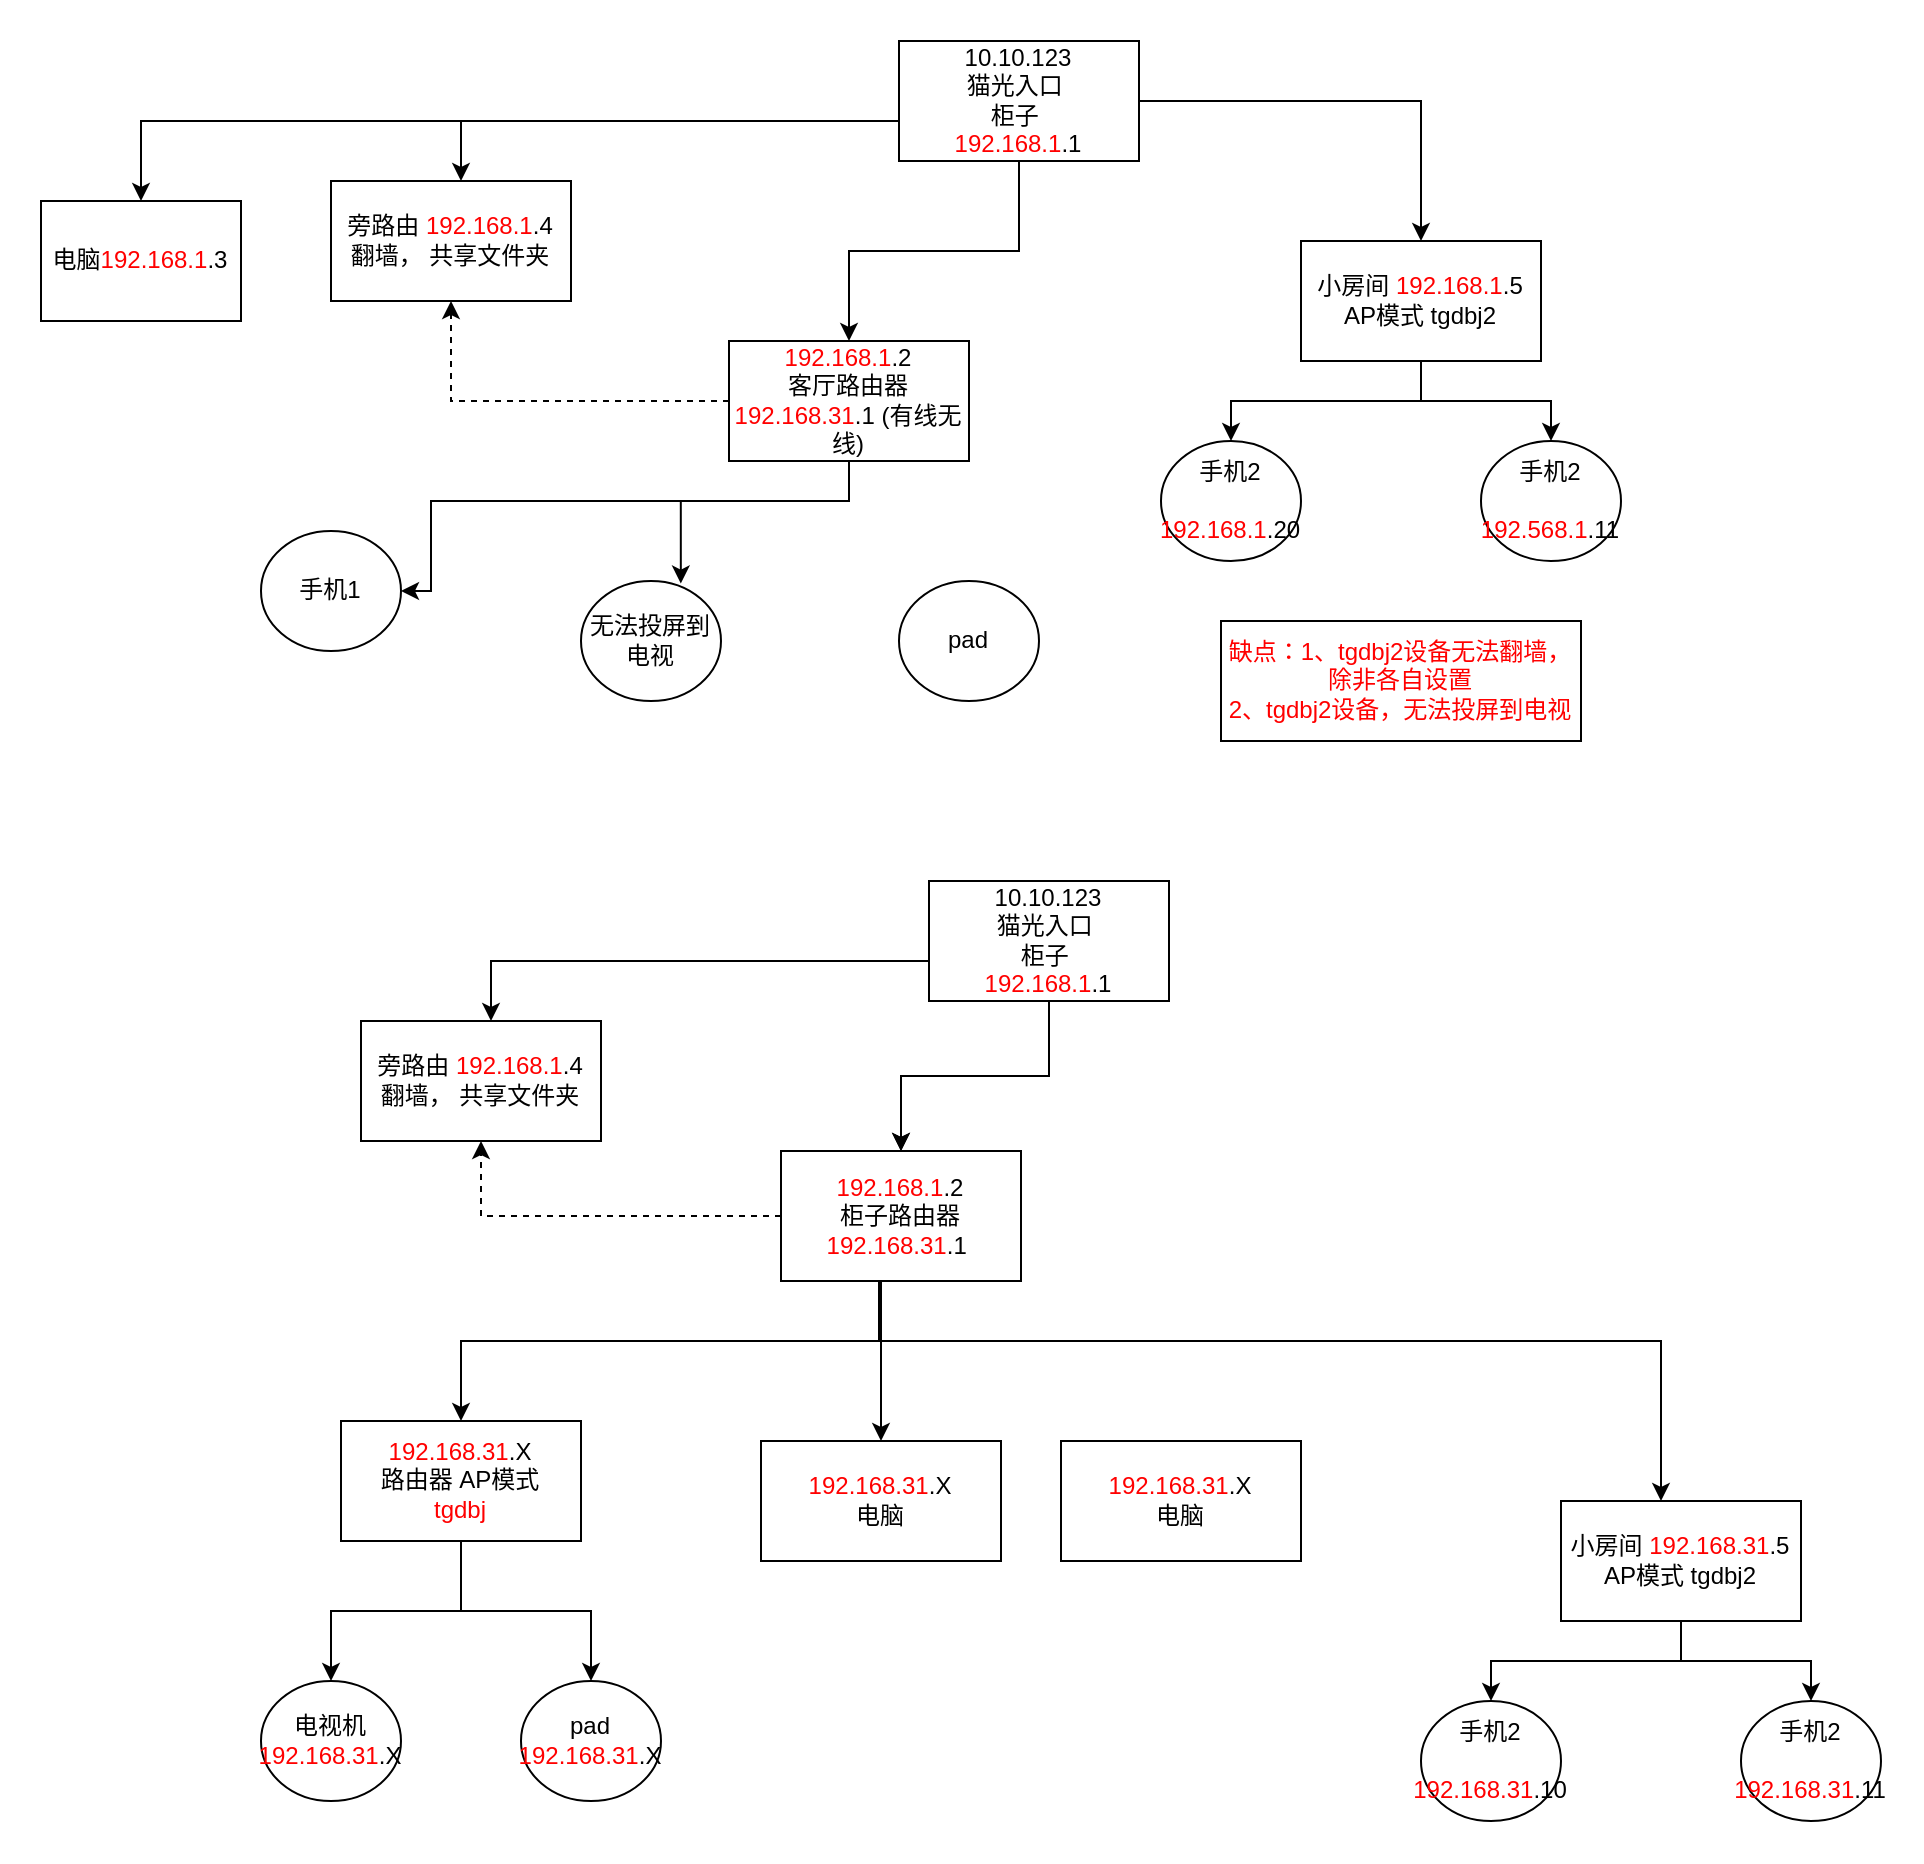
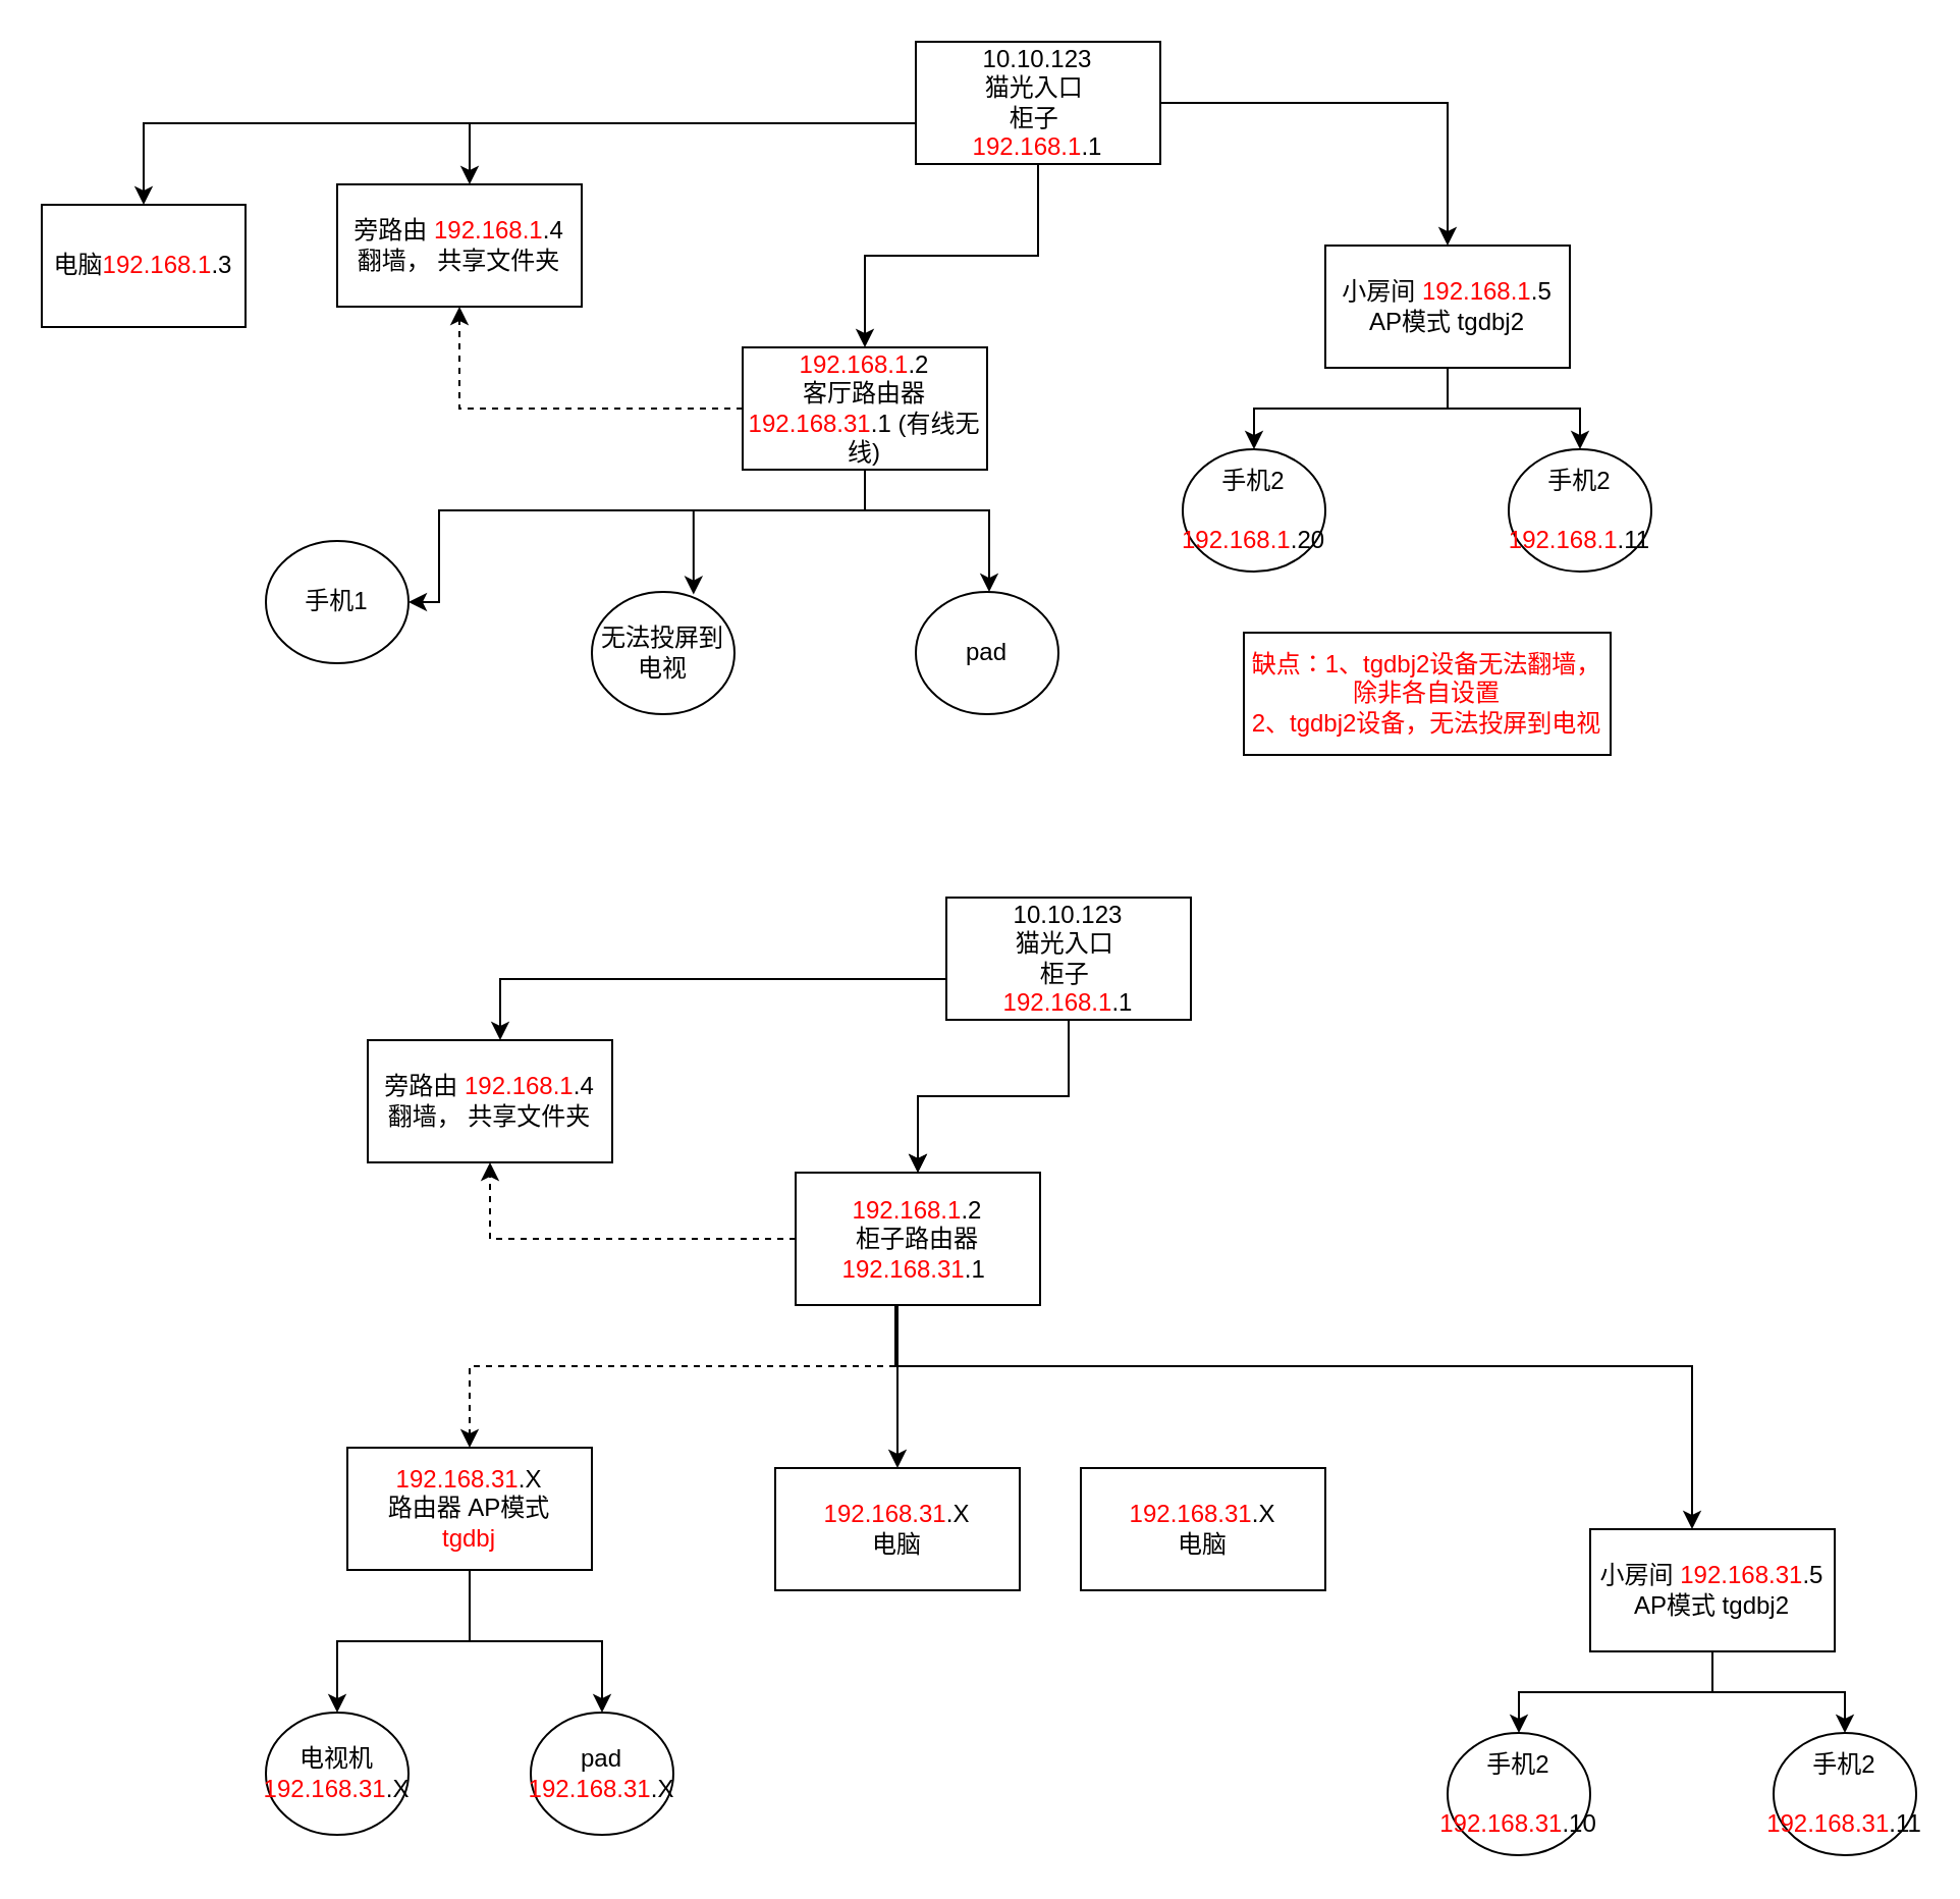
+ <mxCell id="9" style="edgeStyle=orthogonalEdgeStyle;rounded=0;orthogonalLoop=1;jettySize=auto;html=1;fontColor=#000000;" edge="1" parent="1" source="11" target="13"><mxGeometry relative="1" as="geometry"><Array as="points"><mxPoint x="424" y="250" /><mxPoint x="485" y="250" /></Array></mxGeometry></mxCell>
- <mxCell id="20" value="&lt;font color=&quot;#000000&quot;&gt;手机2&lt;br&gt;&lt;br&gt;&lt;/font&gt;192.568.1&lt;font color=&quot;#000000&quot;&gt;.11&lt;/font&gt;&lt;font color=&quot;#000000&quot;&gt;&lt;br&gt;&lt;/font&gt;" style="ellipse;whiteSpace=wrap;html=1;fontColor=#FF0000;" vertex="1" parent="1"><mxGeometry x="740" y="220" width="70" height="60" as="geometry" /></mxCell>
+ <mxCell id="20" value="&lt;font color=&quot;#000000&quot;&gt;手机2&lt;br&gt;&lt;br&gt;&lt;/font&gt;192.168.1&lt;font color=&quot;#000000&quot;&gt;.11&lt;/font&gt;&lt;font color=&quot;#000000&quot;&gt;&lt;br&gt;&lt;/font&gt;" style="ellipse;whiteSpace=wrap;html=1;fontColor=#FF0000;" vertex="1" parent="1"><mxGeometry x="740" y="220" width="70" height="60" as="geometry" /></mxCell>
- <mxCell id="26" style="edgeStyle=orthogonalEdgeStyle;rounded=0;orthogonalLoop=1;jettySize=auto;html=1;fontColor=#000000;entryX=0.5;entryY=0;entryDx=0;entryDy=0;" edge="1" parent="1" source="30" target="42"><mxGeometry relative="1" as="geometry"><Array as="points"><mxPoint x="439" y="670" /><mxPoint x="230" y="670" /></Array><mxPoint x="230" y="711.251" as="targetPoint" /></mxGeometry></mxCell>
+ <mxCell id="26" style="edgeStyle=orthogonalEdgeStyle;rounded=0;orthogonalLoop=1;jettySize=auto;html=1;fontColor=#000000;entryX=0.5;entryY=0;entryDx=0;entryDy=0;dashed=1;" edge="1" parent="1" source="30" target="42"><mxGeometry relative="1" as="geometry"><Array as="points"><mxPoint x="439" y="670" /><mxPoint x="230" y="670" /></Array><mxPoint x="230" y="711.251" as="targetPoint" /></mxGeometry></mxCell>
